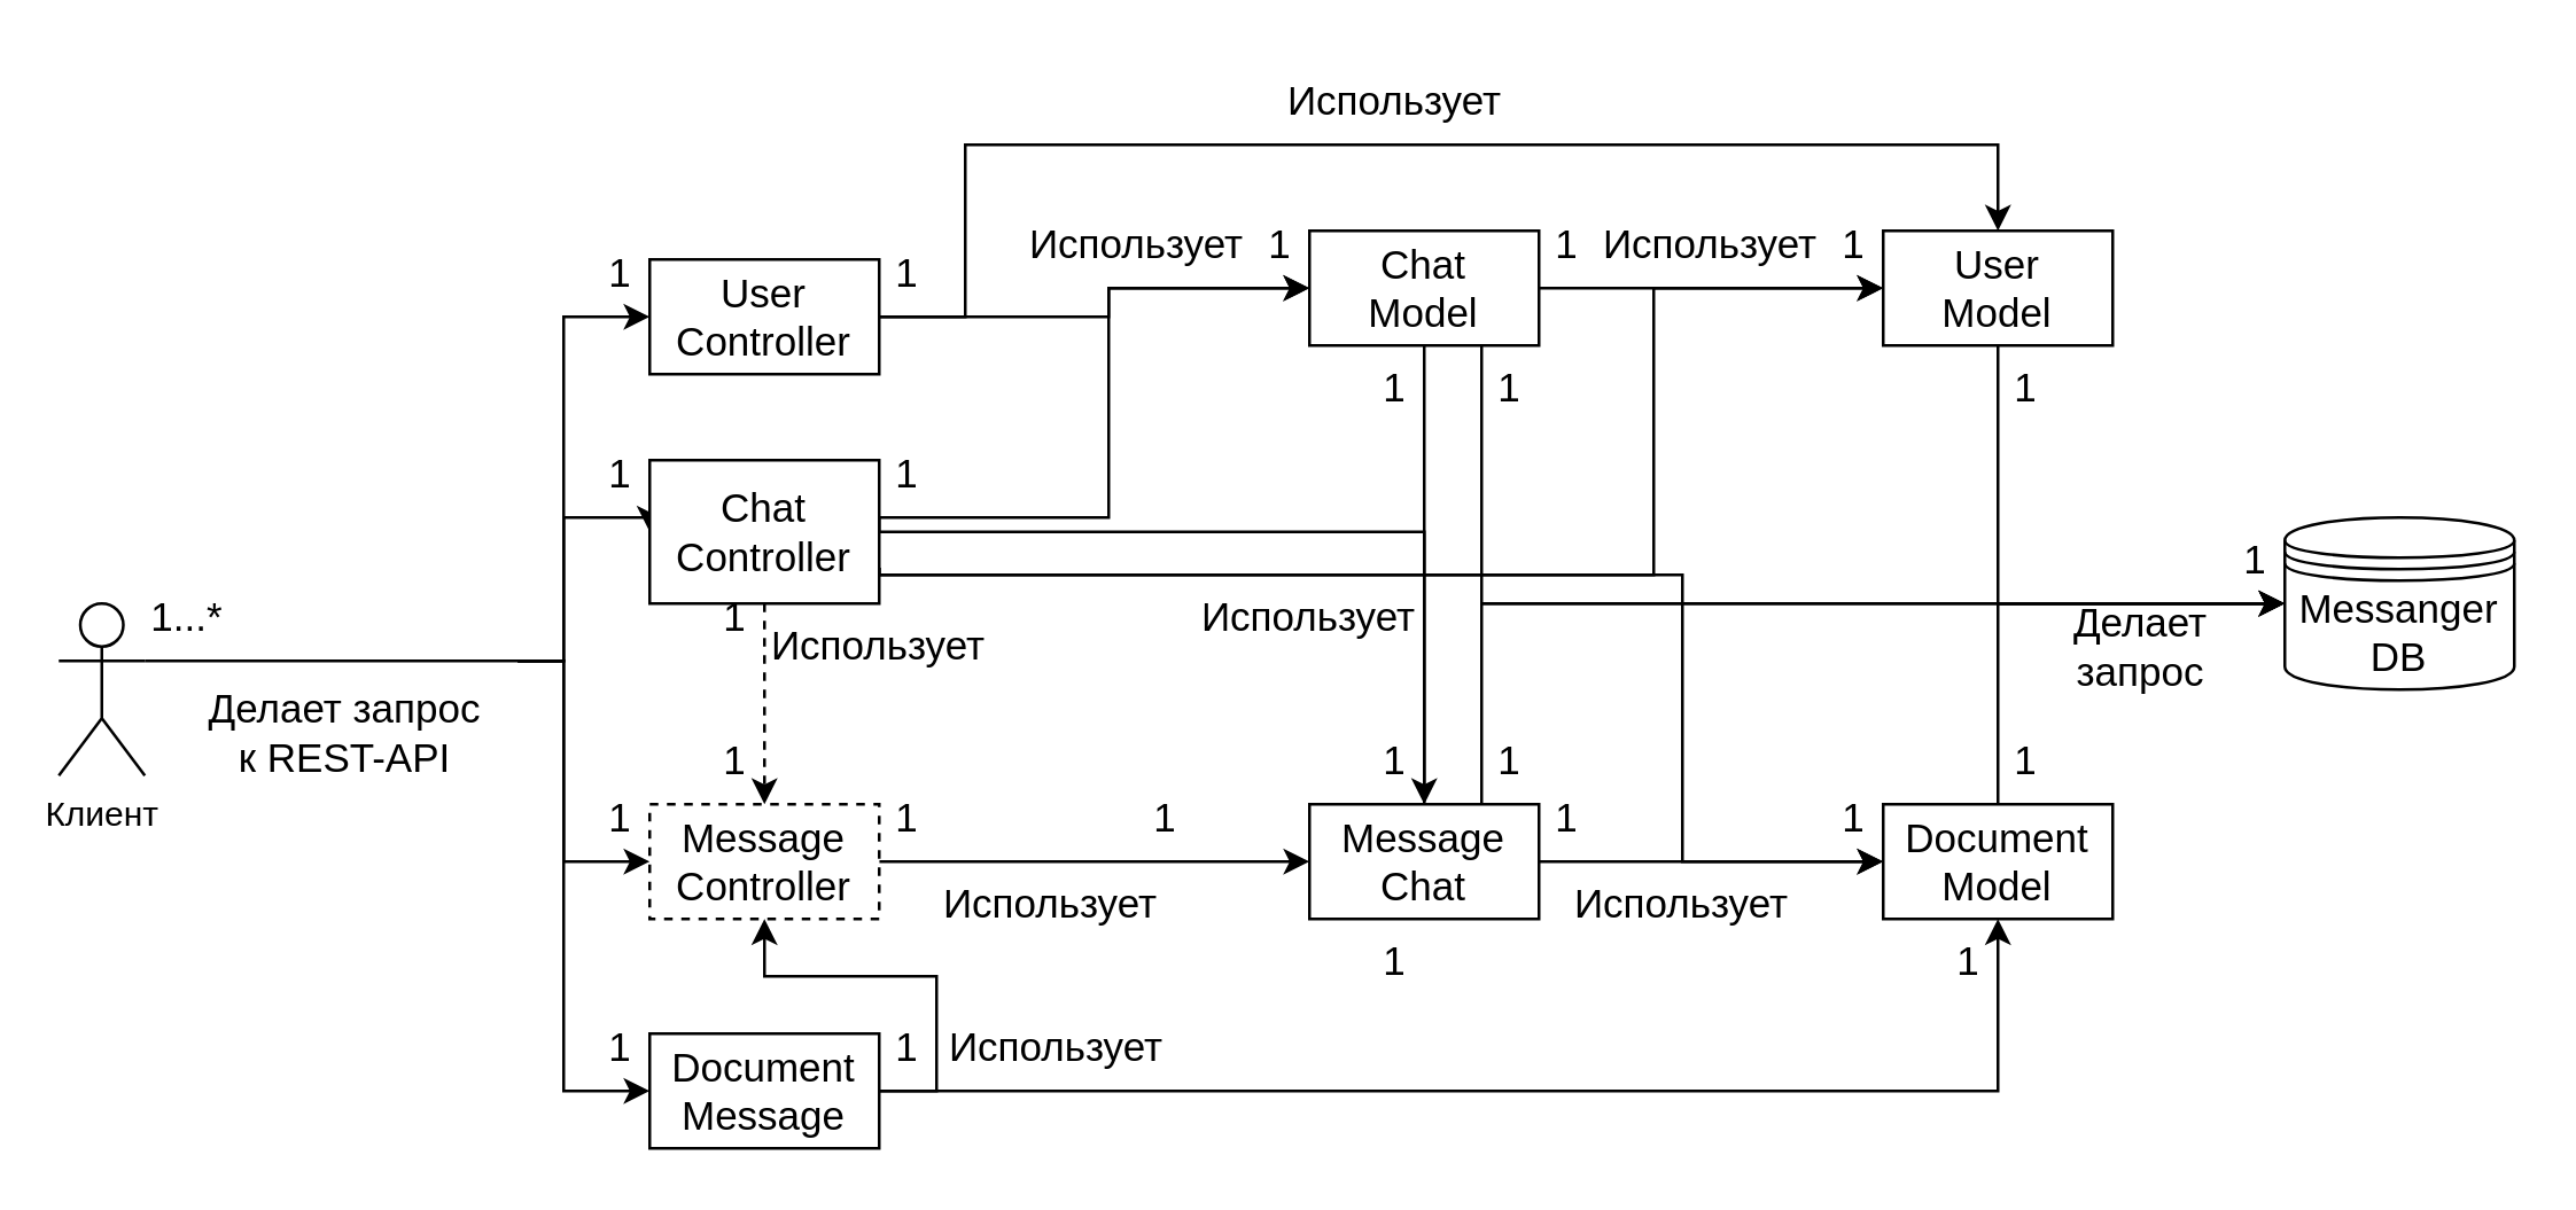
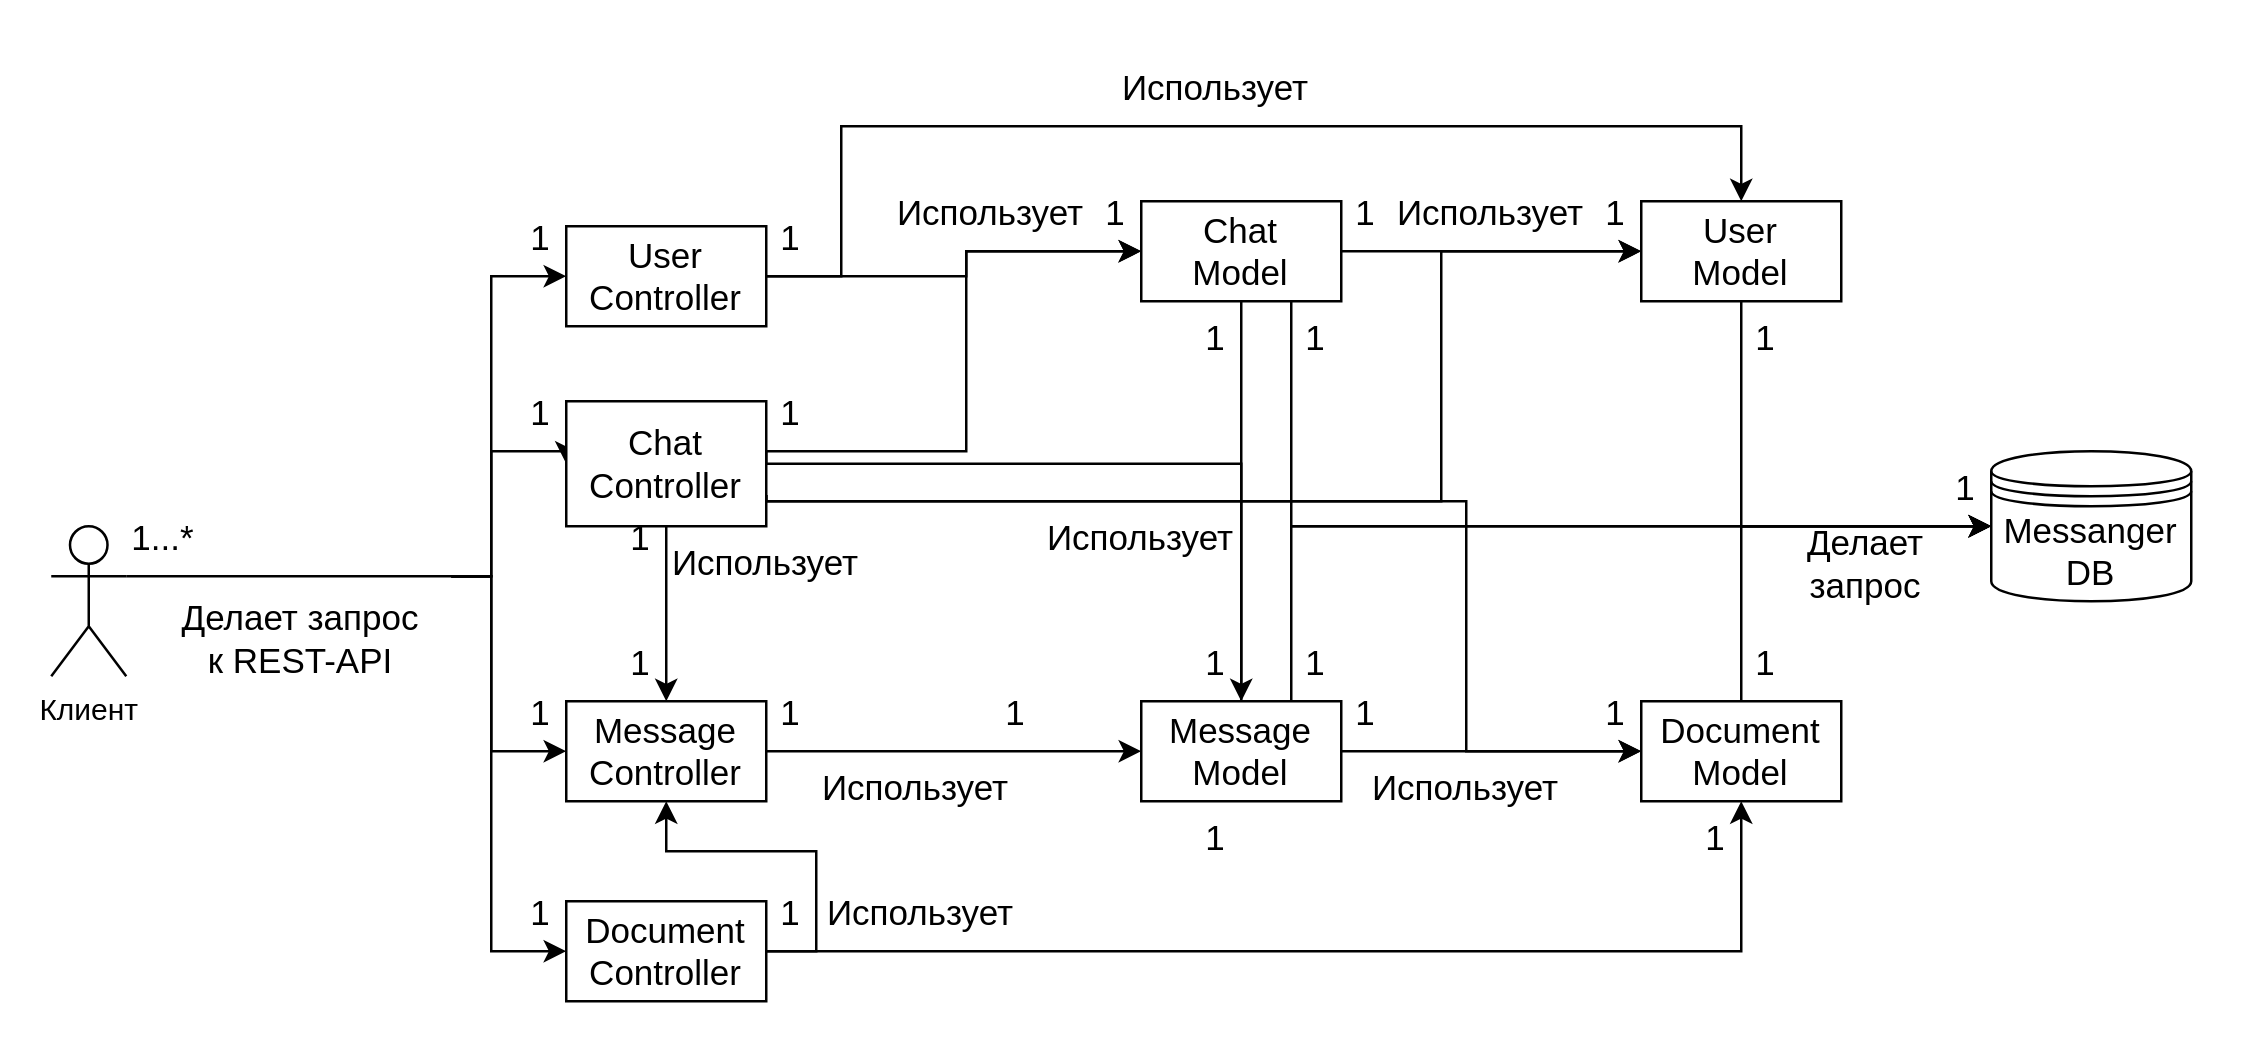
- <mxCell id="12" style="edgeStyle=orthogonalEdgeStyle;rounded=0;sketch=0;jumpStyle=none;orthogonalLoop=1;jettySize=auto;html=1;exitX=0.5;exitY=1;exitDx=0;exitDy=0;entryX=0.5;entryY=0;entryDx=0;entryDy=0;shadow=0;targetPerimeterSpacing=0;fontSize=14;dashed=1;" parent="1" source="16" target="18" edge="1"><mxGeometry relative="1" as="geometry" /></mxCell>
+ <mxCell id="12" style="edgeStyle=orthogonalEdgeStyle;rounded=0;sketch=0;jumpStyle=none;orthogonalLoop=1;jettySize=auto;html=1;exitX=0.5;exitY=1;exitDx=0;exitDy=0;entryX=0.5;entryY=0;entryDx=0;entryDy=0;shadow=0;targetPerimeterSpacing=0;fontSize=14;" parent="1" source="16" target="18" edge="1"><mxGeometry relative="1" as="geometry" /></mxCell>
- <mxCell id="18" value="Message&lt;br&gt;Controller" style="rounded=0;whiteSpace=wrap;html=1;fontSize=14;dashed=1;" parent="1" vertex="1"><mxGeometry x="226" y="280" width="80" height="40" as="geometry" /></mxCell>
+ <mxCell id="18" value="Message&lt;br&gt;Controller" style="rounded=0;whiteSpace=wrap;html=1;fontSize=14;" parent="1" vertex="1"><mxGeometry x="226" y="280" width="80" height="40" as="geometry" /></mxCell>
- <mxCell id="30" value="Message&lt;br&gt;Chat" style="rounded=0;whiteSpace=wrap;html=1;fontSize=14;" parent="1" vertex="1"><mxGeometry x="456" y="280" width="80" height="40" as="geometry" /></mxCell>
+ <mxCell id="30" value="Message&lt;br&gt;Model" style="rounded=0;whiteSpace=wrap;html=1;fontSize=14;" parent="1" vertex="1"><mxGeometry x="456" y="280" width="80" height="40" as="geometry" /></mxCell>
- <mxCell id="21" value="Document&lt;br&gt;Message" style="rounded=0;whiteSpace=wrap;html=1;fontSize=14;" parent="1" vertex="1"><mxGeometry x="226" y="360" width="80" height="40" as="geometry" /></mxCell>
+ <mxCell id="21" value="Document&lt;br&gt;Controller" style="rounded=0;whiteSpace=wrap;html=1;fontSize=14;" parent="1" vertex="1"><mxGeometry x="226" y="360" width="80" height="40" as="geometry" /></mxCell>
